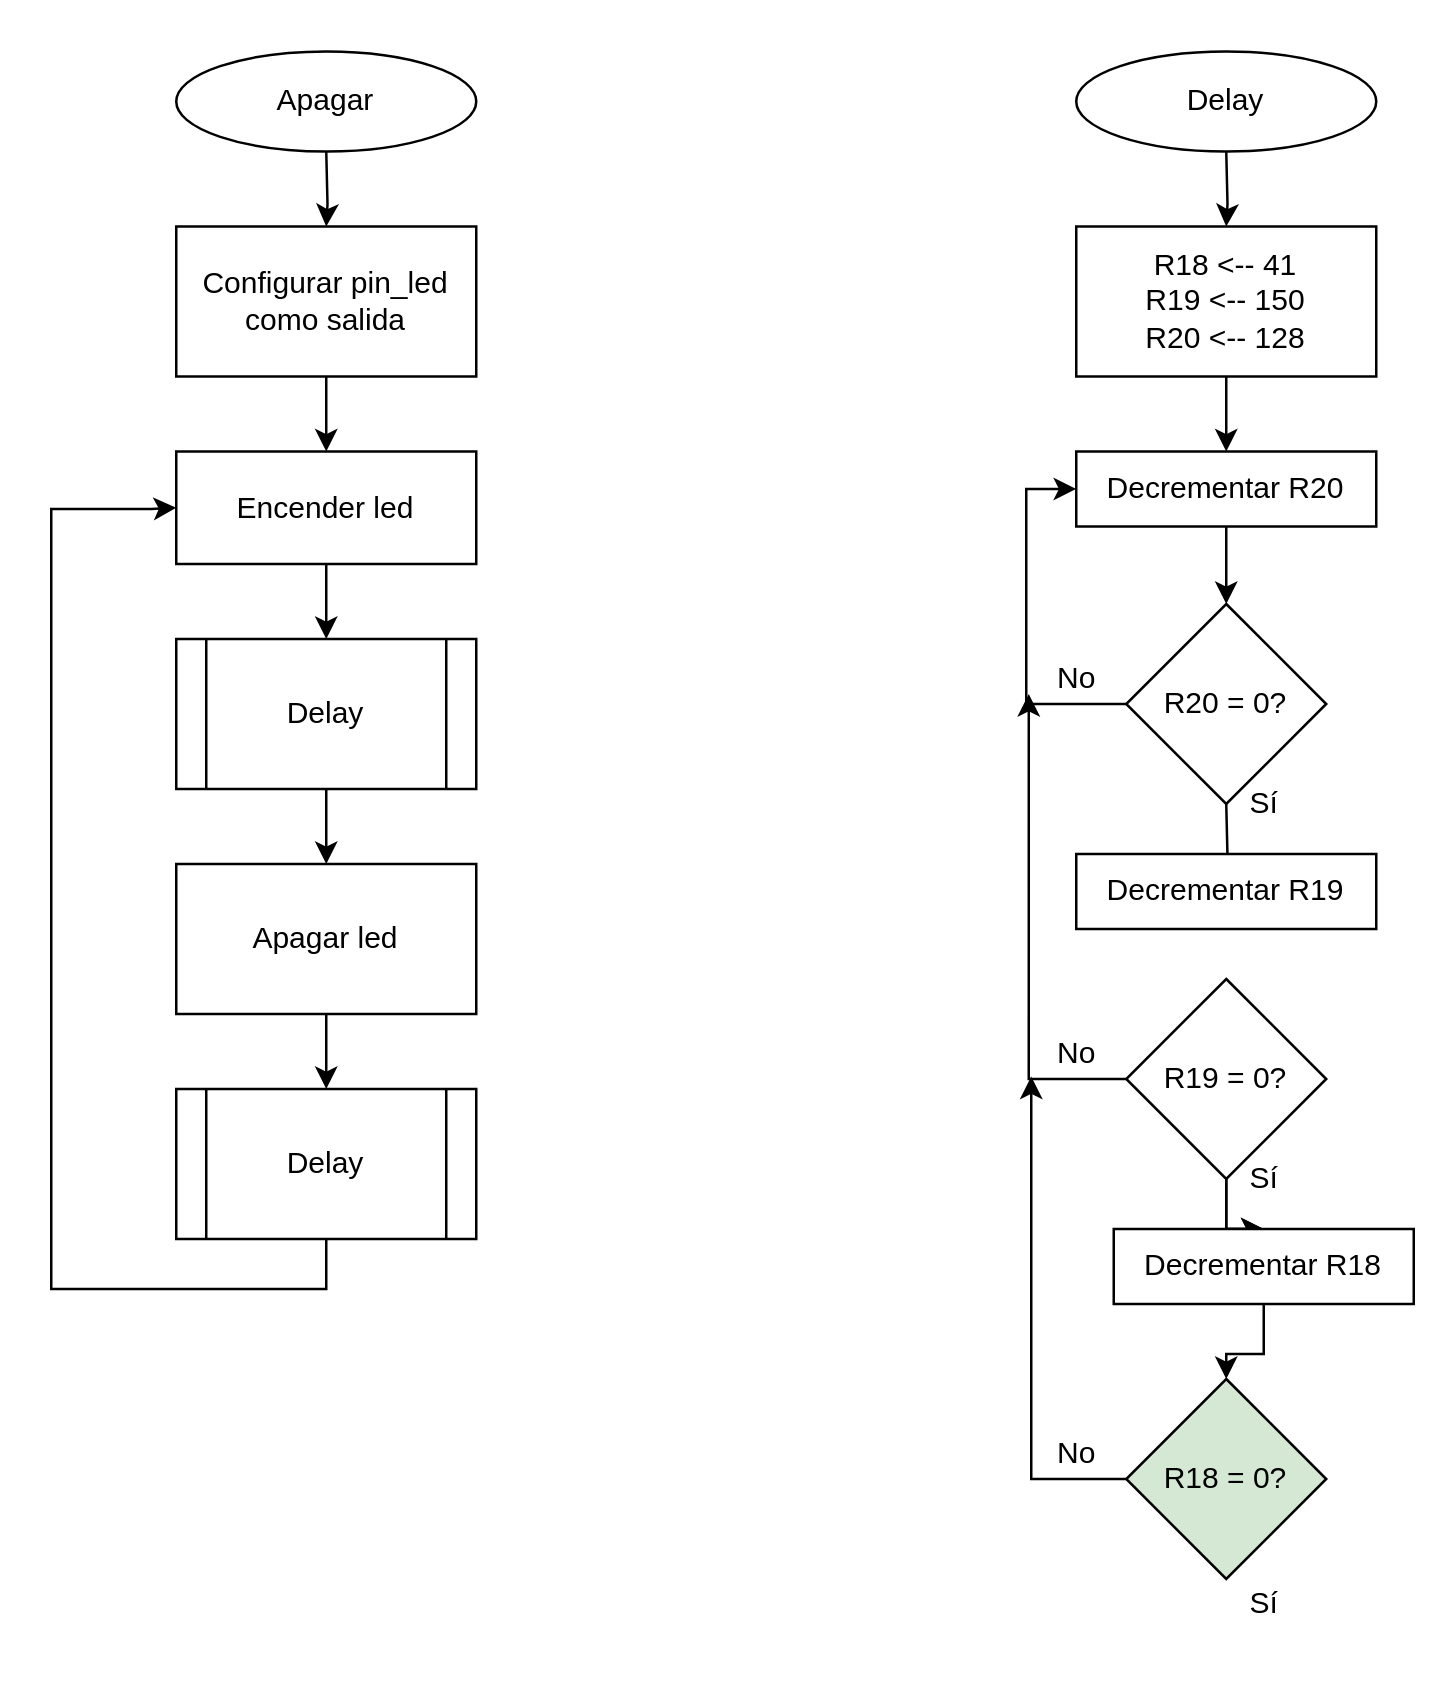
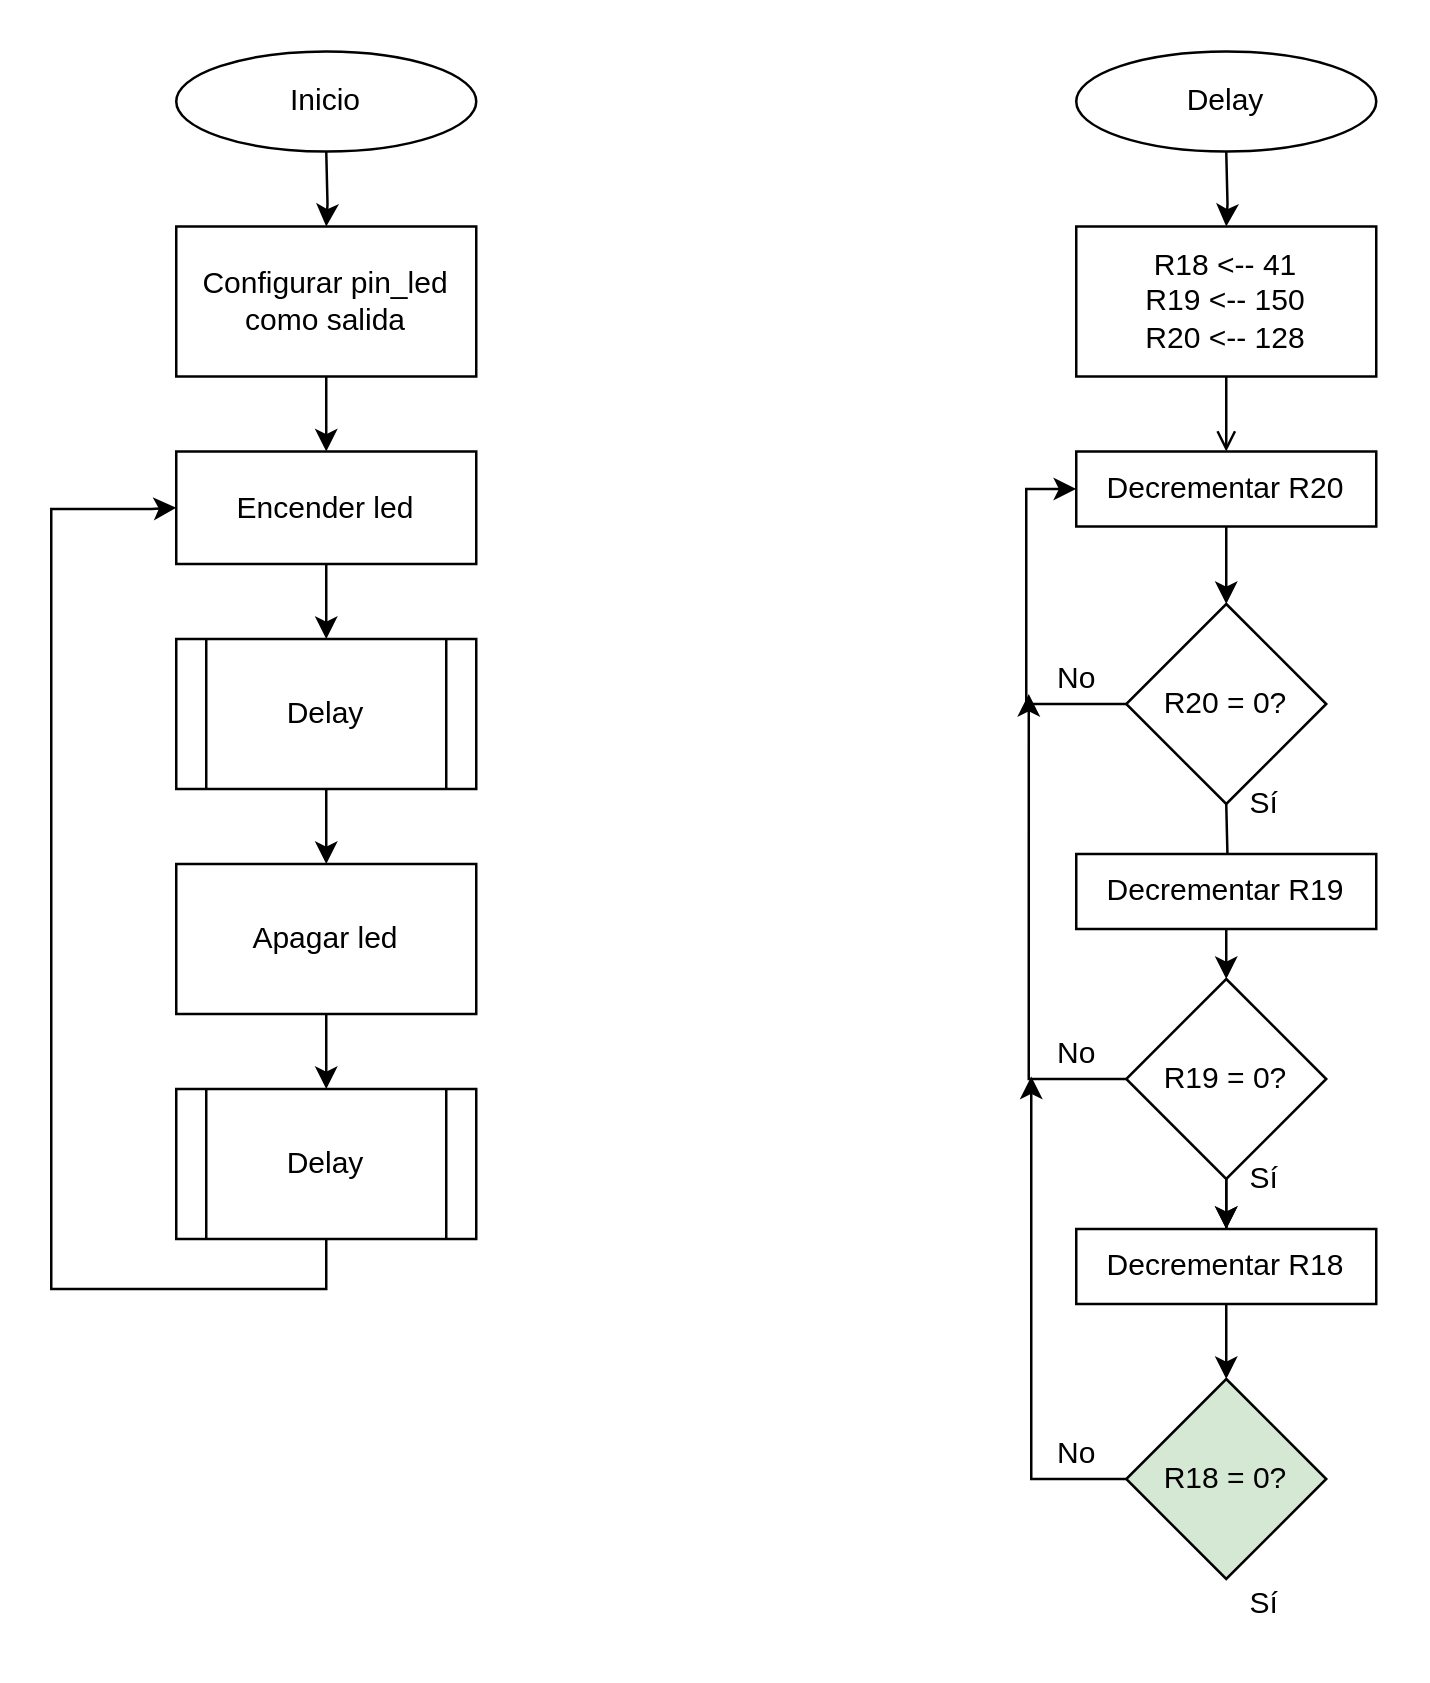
- <mxCell id="35" value="Apagar" style="ellipse;whiteSpace=wrap;html=1;rounded=0;" parent="1" vertex="1"><mxGeometry x="70" y="20" width="120" height="40" as="geometry" /></mxCell>
+ <mxCell id="35" value="Inicio" style="ellipse;whiteSpace=wrap;html=1;rounded=0;" parent="1" vertex="1"><mxGeometry x="70" y="20" width="120" height="40" as="geometry" /></mxCell>
- <mxCell id="13" value="" style="edgeStyle=orthogonalEdgeStyle;rounded=0;orthogonalLoop=1;jettySize=auto;html=1;" parent="1" source="14" target="16" edge="1"><mxGeometry relative="1" as="geometry" /></mxCell>
+ <mxCell id="13" value="" style="edgeStyle=orthogonalEdgeStyle;rounded=0;orthogonalLoop=1;jettySize=auto;html=1;endArrow=open;" parent="1" source="14" target="16" edge="1"><mxGeometry relative="1" as="geometry" /></mxCell>
+ <mxCell id="21" style="edgeStyle=orthogonalEdgeStyle;rounded=0;orthogonalLoop=1;jettySize=auto;html=1;exitX=0.5;exitY=1;exitDx=0;exitDy=0;entryX=0.5;entryY=0;entryDx=0;entryDy=0;" parent="1" source="22" target="26" edge="1"><mxGeometry relative="1" as="geometry" /></mxCell>
- <mxCell id="29" value="Decrementar R18" style="whiteSpace=wrap;html=1;rounded=0;" parent="1" vertex="1"><mxGeometry x="445" y="491" width="120" height="30" as="geometry" /></mxCell>
+ <mxCell id="29" value="Decrementar R18" style="whiteSpace=wrap;html=1;rounded=0;" parent="1" vertex="1"><mxGeometry x="430" y="491" width="120" height="30" as="geometry" /></mxCell>
